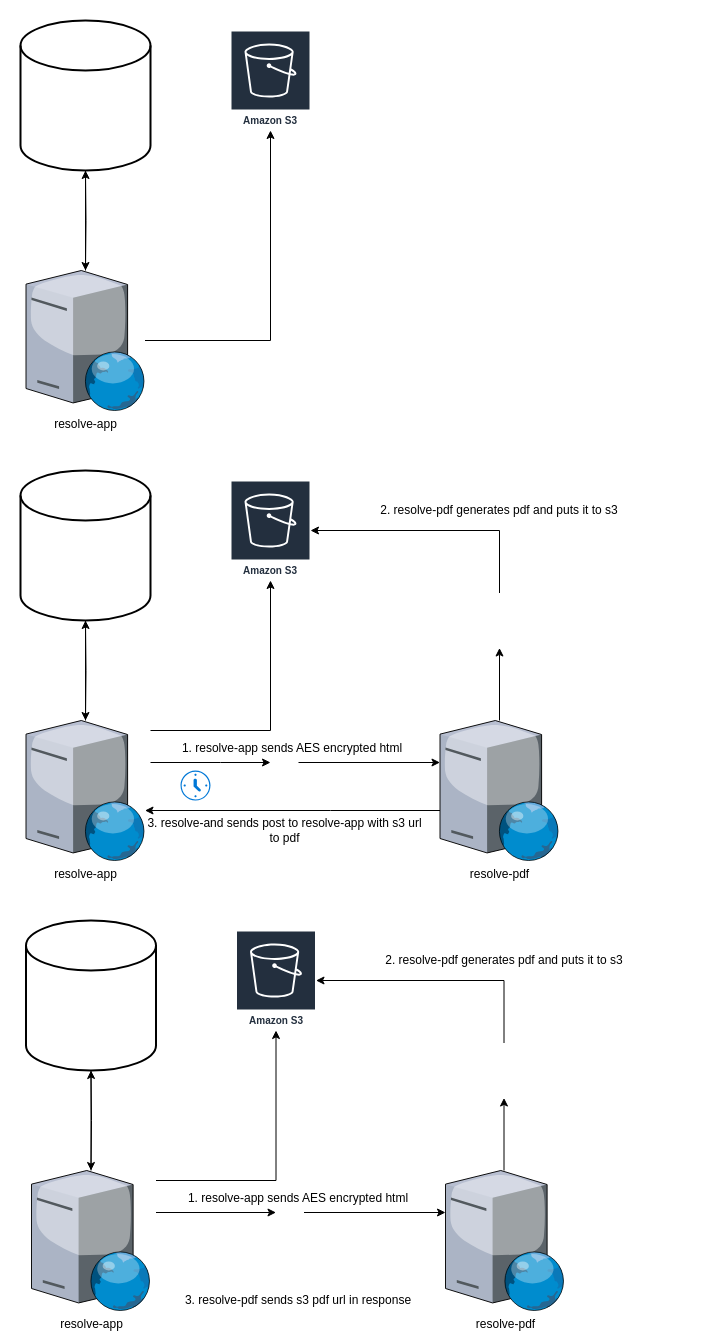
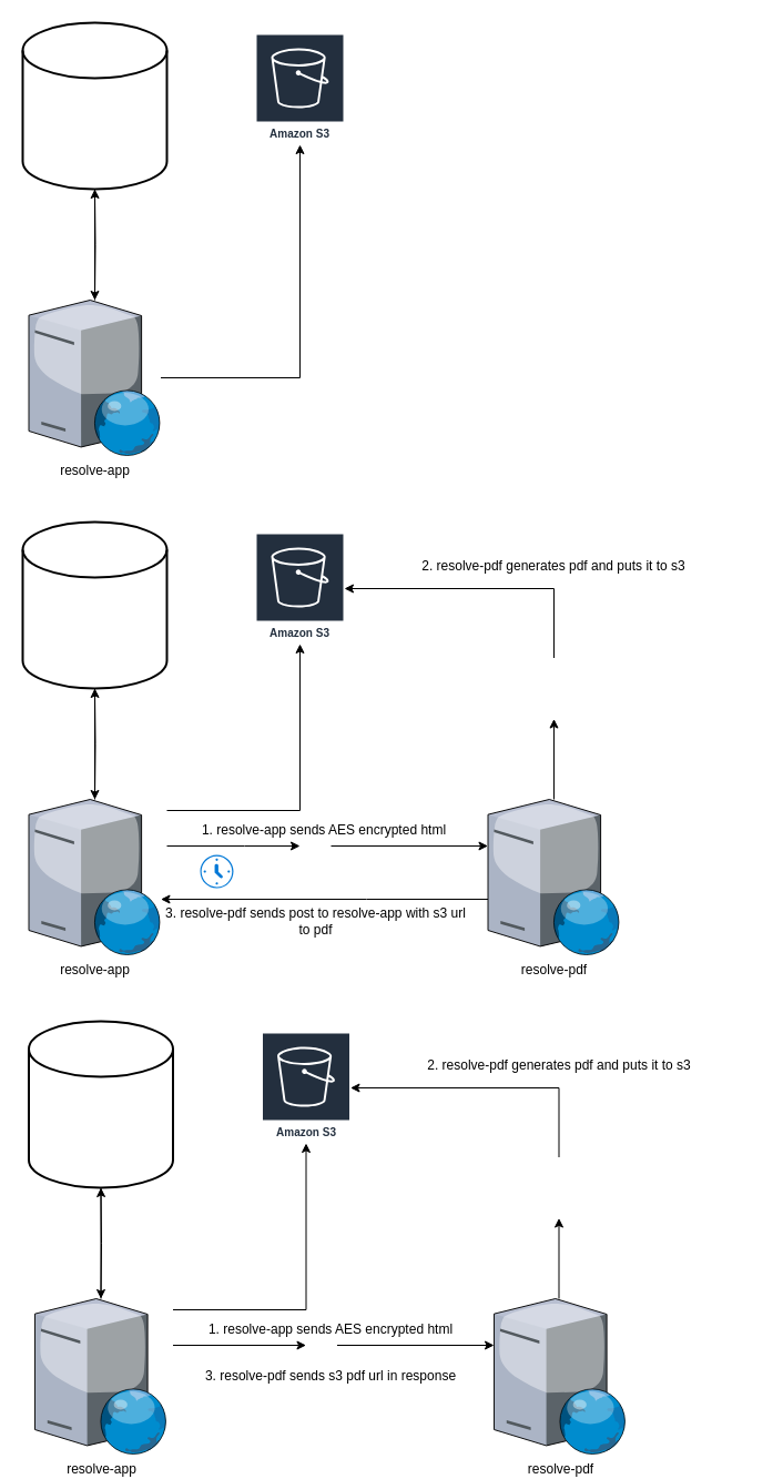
- <mxCell id="26" value="3. resolve-and sends post to resolve-app with s3 url to pdf&lt;br&gt;" style="text;html=1;strokeColor=none;fillColor=none;align=center;verticalAlign=middle;whiteSpace=wrap;rounded=0;" vertex="1" parent="1"><mxGeometry x="144" y="820" width="281" height="20" as="geometry" /></mxCell>
+ <mxCell id="26" value="3. resolve-pdf sends post to resolve-app with s3 url to pdf&lt;br&gt;" style="text;html=1;strokeColor=none;fillColor=none;align=center;verticalAlign=middle;whiteSpace=wrap;rounded=0;" vertex="1" parent="1"><mxGeometry x="144" y="820" width="281" height="20" as="geometry" /></mxCell>
- <mxCell id="39" value="3. resolve-pdf sends s3 pdf url in response&lt;br&gt;" style="text;html=1;strokeColor=none;fillColor=none;align=center;verticalAlign=middle;whiteSpace=wrap;rounded=0;" vertex="1" parent="1"><mxGeometry x="157.5" y="1290" width="280" height="20" as="geometry" /></mxCell>
+ <mxCell id="39" value="3. resolve-pdf sends s3 pdf url in response&lt;br&gt;" style="text;html=1;strokeColor=none;fillColor=none;align=center;verticalAlign=middle;whiteSpace=wrap;rounded=0;" vertex="1" parent="1"><mxGeometry x="157.5" y="1230" width="280" height="20" as="geometry" /></mxCell>
